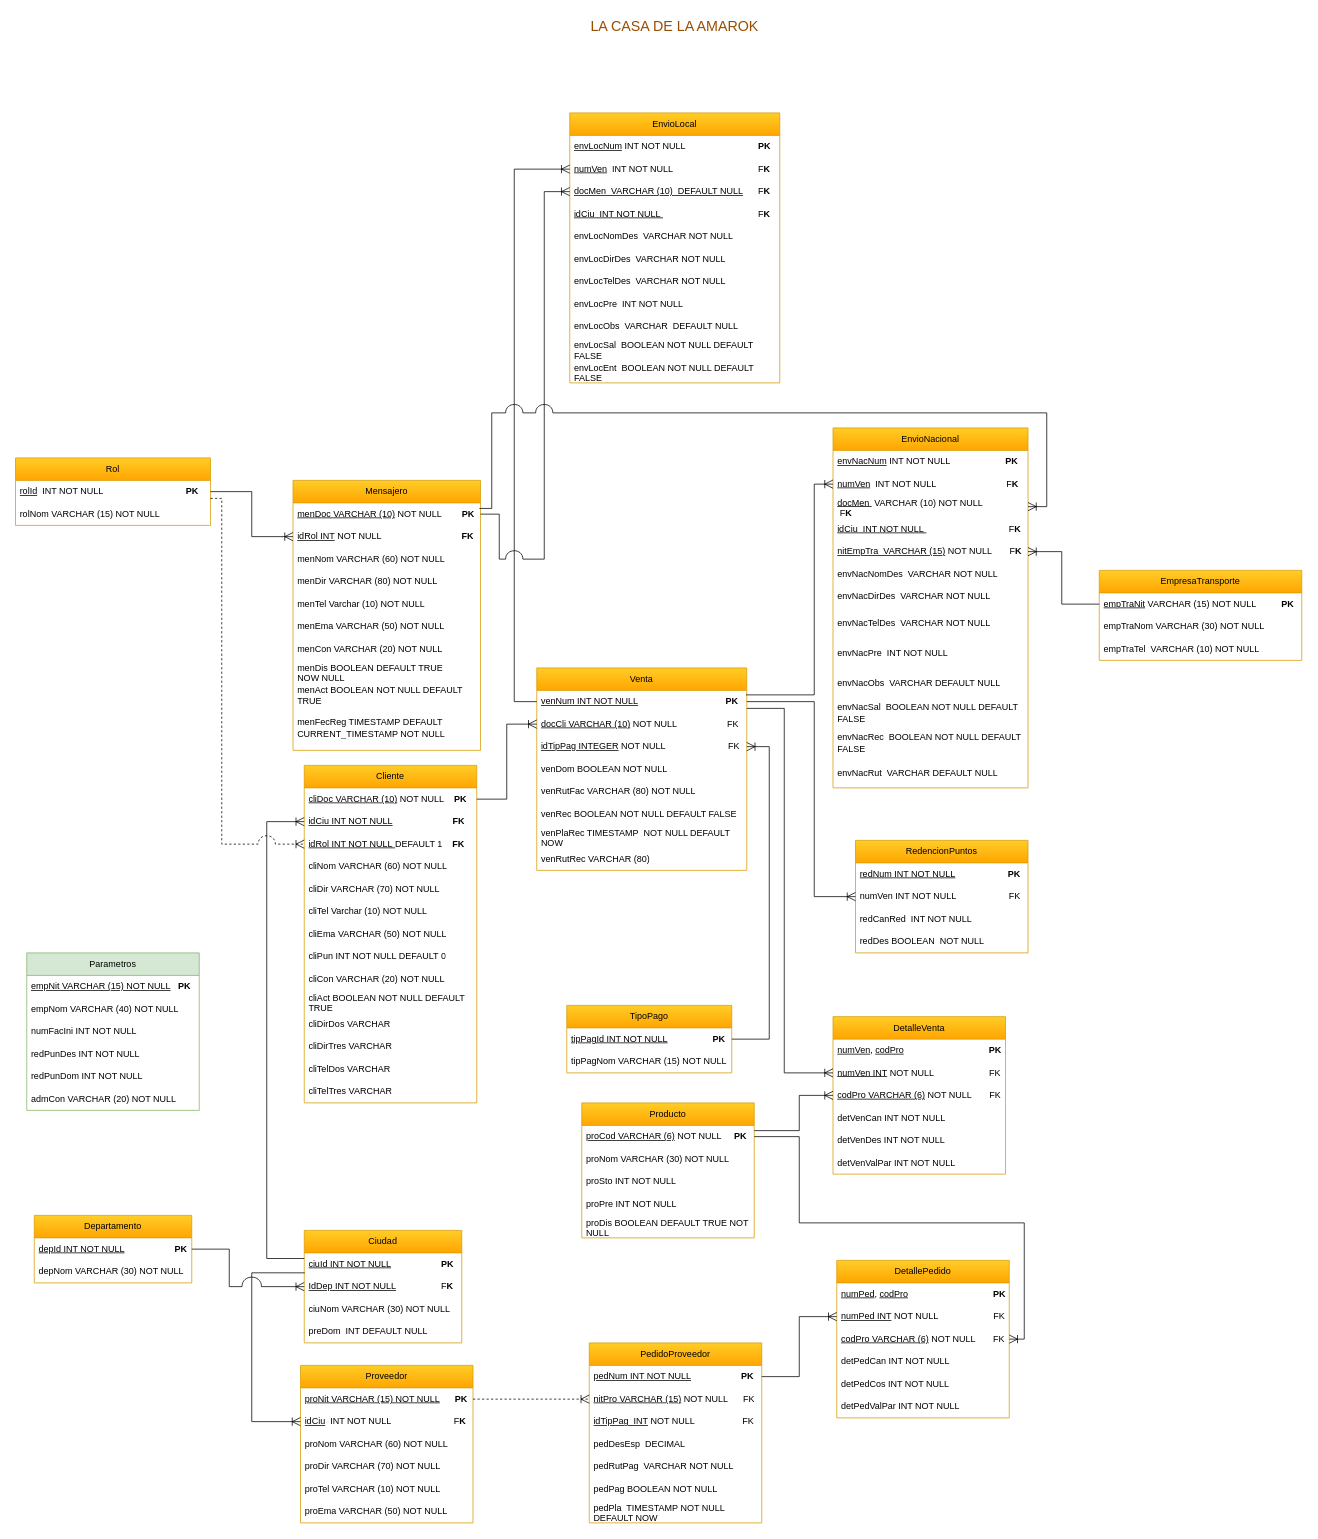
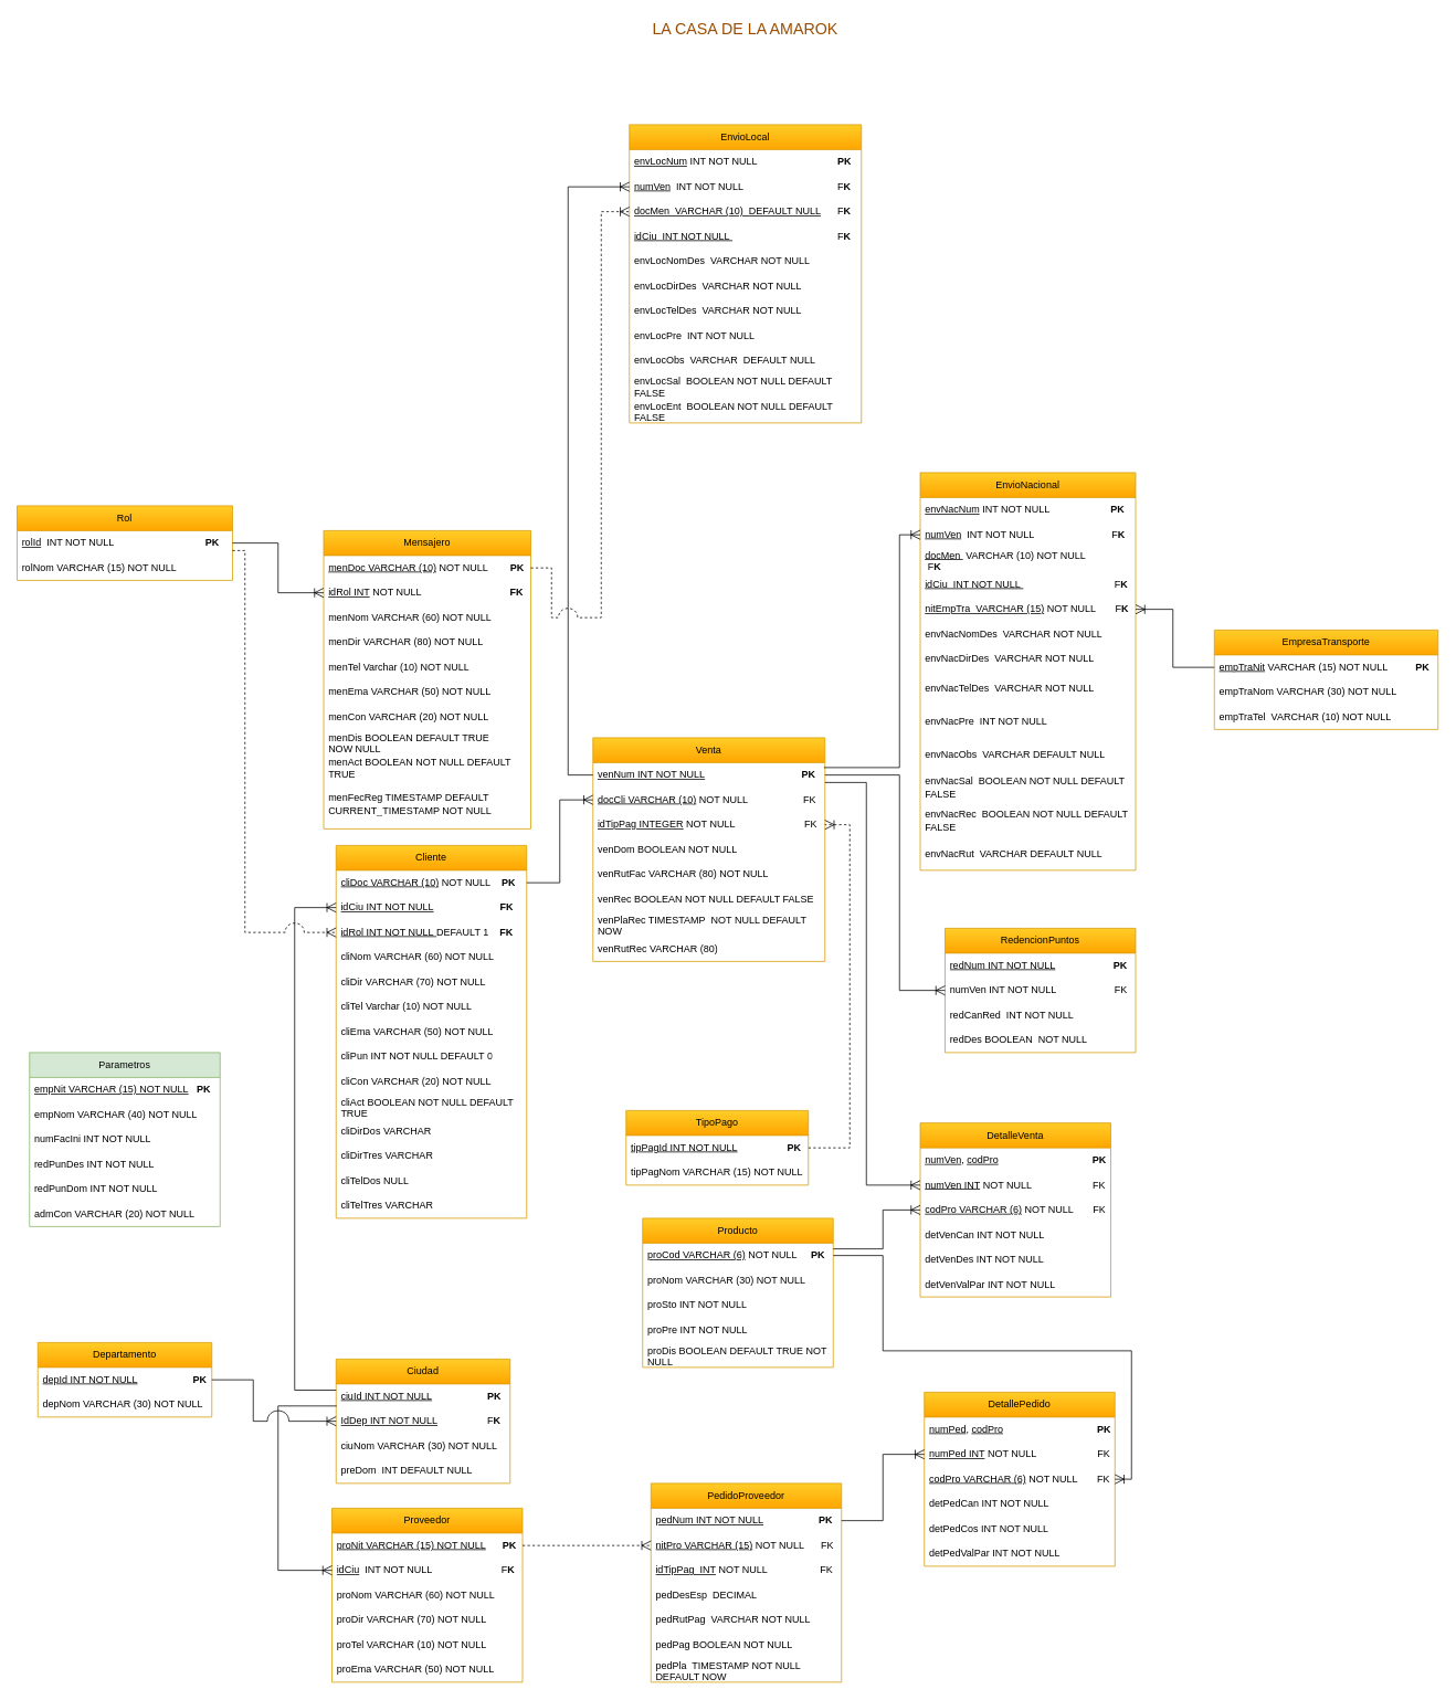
- <mxCell id="144" value="" style="edgeStyle=orthogonalEdgeStyle;fontSize=12;html=1;endArrow=ERoneToMany;rounded=0;exitX=0.994;exitY=0.247;exitDx=0;exitDy=0;endSize=9;jumpStyle=arc;jumpSize=23;exitPerimeter=0;entryX=1;entryY=0.5;entryDx=0;entryDy=0;" parent="1" source="99" target="118" edge="1"><mxGeometry width="100" height="100" relative="1" as="geometry"><mxPoint x="650" y="695" as="sourcePoint" /><mxPoint x="1395" y="700" as="targetPoint" /><Array as="points"><mxPoint x="655" y="677" /><mxPoint x="655" y="550" /><mxPoint x="1395" y="550" /><mxPoint x="1395" y="675" /></Array></mxGeometry></mxCell>
- <mxCell id="114" value="" style="edgeStyle=orthogonalEdgeStyle;fontSize=12;html=1;endArrow=ERoneToMany;rounded=0;exitX=1;exitY=0.5;exitDx=0;exitDy=0;entryX=0;entryY=0.5;entryDx=0;entryDy=0;endSize=9;jumpStyle=arc;jumpSize=23;" parent="1" source="99" target="88" edge="1"><mxGeometry width="100" height="100" relative="1" as="geometry"><mxPoint x="715" y="1075" as="sourcePoint" /><mxPoint x="735" y="725" as="targetPoint" /><Array as="points"><mxPoint x="665" y="685" /><mxPoint x="665" y="745" /><mxPoint x="725" y="745" /><mxPoint x="725" y="255" /></Array></mxGeometry></mxCell>
+ <mxCell id="114" value="" style="edgeStyle=orthogonalEdgeStyle;fontSize=12;html=1;endArrow=ERoneToMany;rounded=0;exitX=1;exitY=0.5;exitDx=0;exitDy=0;entryX=0;entryY=0.5;entryDx=0;entryDy=0;endSize=9;jumpStyle=arc;jumpSize=23;dashed=1;" parent="1" source="99" target="88" edge="1"><mxGeometry width="100" height="100" relative="1" as="geometry"><mxPoint x="715" y="1075" as="sourcePoint" /><mxPoint x="735" y="725" as="targetPoint" /><Array as="points"><mxPoint x="665" y="685" /><mxPoint x="665" y="745" /><mxPoint x="725" y="745" /><mxPoint x="725" y="255" /></Array></mxGeometry></mxCell>
- <mxCell id="145" value="" style="edgeStyle=orthogonalEdgeStyle;fontSize=12;html=1;endArrow=ERoneToMany;rounded=0;entryX=1;entryY=0.5;entryDx=0;entryDy=0;exitX=1;exitY=0.5;exitDx=0;exitDy=0;startSize=6;endSize=9;" parent="1" source="27" target="20" edge="1"><mxGeometry width="100" height="100" relative="1" as="geometry"><mxPoint x="1015" y="1517" as="sourcePoint" /><mxPoint x="1120" y="1470" as="targetPoint" /><Array as="points"><mxPoint x="1025" y="1385" /><mxPoint x="1025" y="995" /></Array></mxGeometry></mxCell>
+ <mxCell id="145" value="" style="edgeStyle=orthogonalEdgeStyle;fontSize=12;html=1;endArrow=ERoneToMany;rounded=0;entryX=1;entryY=0.5;entryDx=0;entryDy=0;exitX=1;exitY=0.5;exitDx=0;exitDy=0;startSize=6;endSize=9;dashed=1;" parent="1" source="27" target="20" edge="1"><mxGeometry width="100" height="100" relative="1" as="geometry"><mxPoint x="1015" y="1517" as="sourcePoint" /><mxPoint x="1120" y="1470" as="targetPoint" /><Array as="points"><mxPoint x="1025" y="1385" /><mxPoint x="1025" y="995" /></Array></mxGeometry></mxCell>
- <mxCell id="15" value="cliTelDos VARCHAR" style="text;strokeColor=none;fillColor=none;align=left;verticalAlign=middle;spacingLeft=4;spacingRight=4;overflow=hidden;points=[[0,0.5],[1,0.5]];portConstraint=eastwest;rotatable=0;whiteSpace=wrap;html=1;" parent="2" vertex="1"><mxGeometry y="390" width="230" height="30" as="geometry" /></mxCell>
+ <mxCell id="15" value="cliTelDos NULL" style="text;strokeColor=none;fillColor=none;align=left;verticalAlign=middle;spacingLeft=4;spacingRight=4;overflow=hidden;points=[[0,0.5],[1,0.5]];portConstraint=eastwest;rotatable=0;whiteSpace=wrap;html=1;" parent="2" vertex="1"><mxGeometry y="390" width="230" height="30" as="geometry" /></mxCell>
